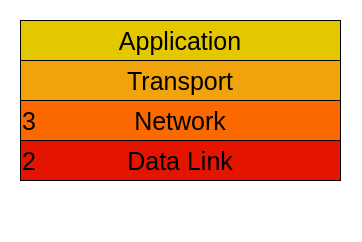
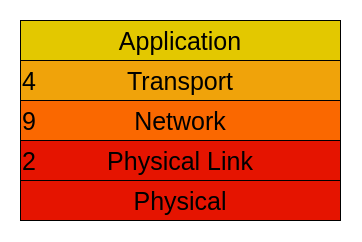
+ <mxCell id="8" value="4" style="text;html=1;strokeColor=none;fillColor=none;align=left;verticalAlign=middle;whiteSpace=wrap;rounded=0;fontSize=25;fontColor=#000000;" vertex="1" parent="1"><mxGeometry x="20" y="65" width="60" height="30" as="geometry" /></mxCell>
- <mxCell id="7" value="3" style="text;html=1;strokeColor=none;fillColor=none;align=left;verticalAlign=middle;whiteSpace=wrap;rounded=0;fontSize=25;fontColor=#000000;" vertex="1" parent="1"><mxGeometry x="20" y="105" width="60" height="30" as="geometry" /></mxCell>
+ <mxCell id="7" value="9" style="text;html=1;strokeColor=none;fillColor=none;align=left;verticalAlign=middle;whiteSpace=wrap;rounded=0;fontSize=25;fontColor=#000000;" vertex="1" parent="1"><mxGeometry x="20" y="105" width="60" height="30" as="geometry" /></mxCell>
- <mxCell id="5" value="Data Link" style="rounded=0;whiteSpace=wrap;html=1;fontSize=25;fillColor=#e51400;fontColor=#000000;strokeColor=#000000;" vertex="1" parent="1"><mxGeometry x="20" y="140" width="320" height="40" as="geometry" /></mxCell>
+ <mxCell id="5" value="Physical Link" style="rounded=0;whiteSpace=wrap;html=1;fontSize=25;fillColor=#e51400;fontColor=#000000;strokeColor=#000000;" vertex="1" parent="1"><mxGeometry x="20" y="140" width="320" height="40" as="geometry" /></mxCell>
+ <mxCell id="6" value="Physical" style="rounded=0;whiteSpace=wrap;html=1;fontSize=25;fillColor=#e51400;fontColor=#000000;strokeColor=#000000;" vertex="1" parent="1"><mxGeometry x="20" y="180" width="320" height="40" as="geometry" /></mxCell>
